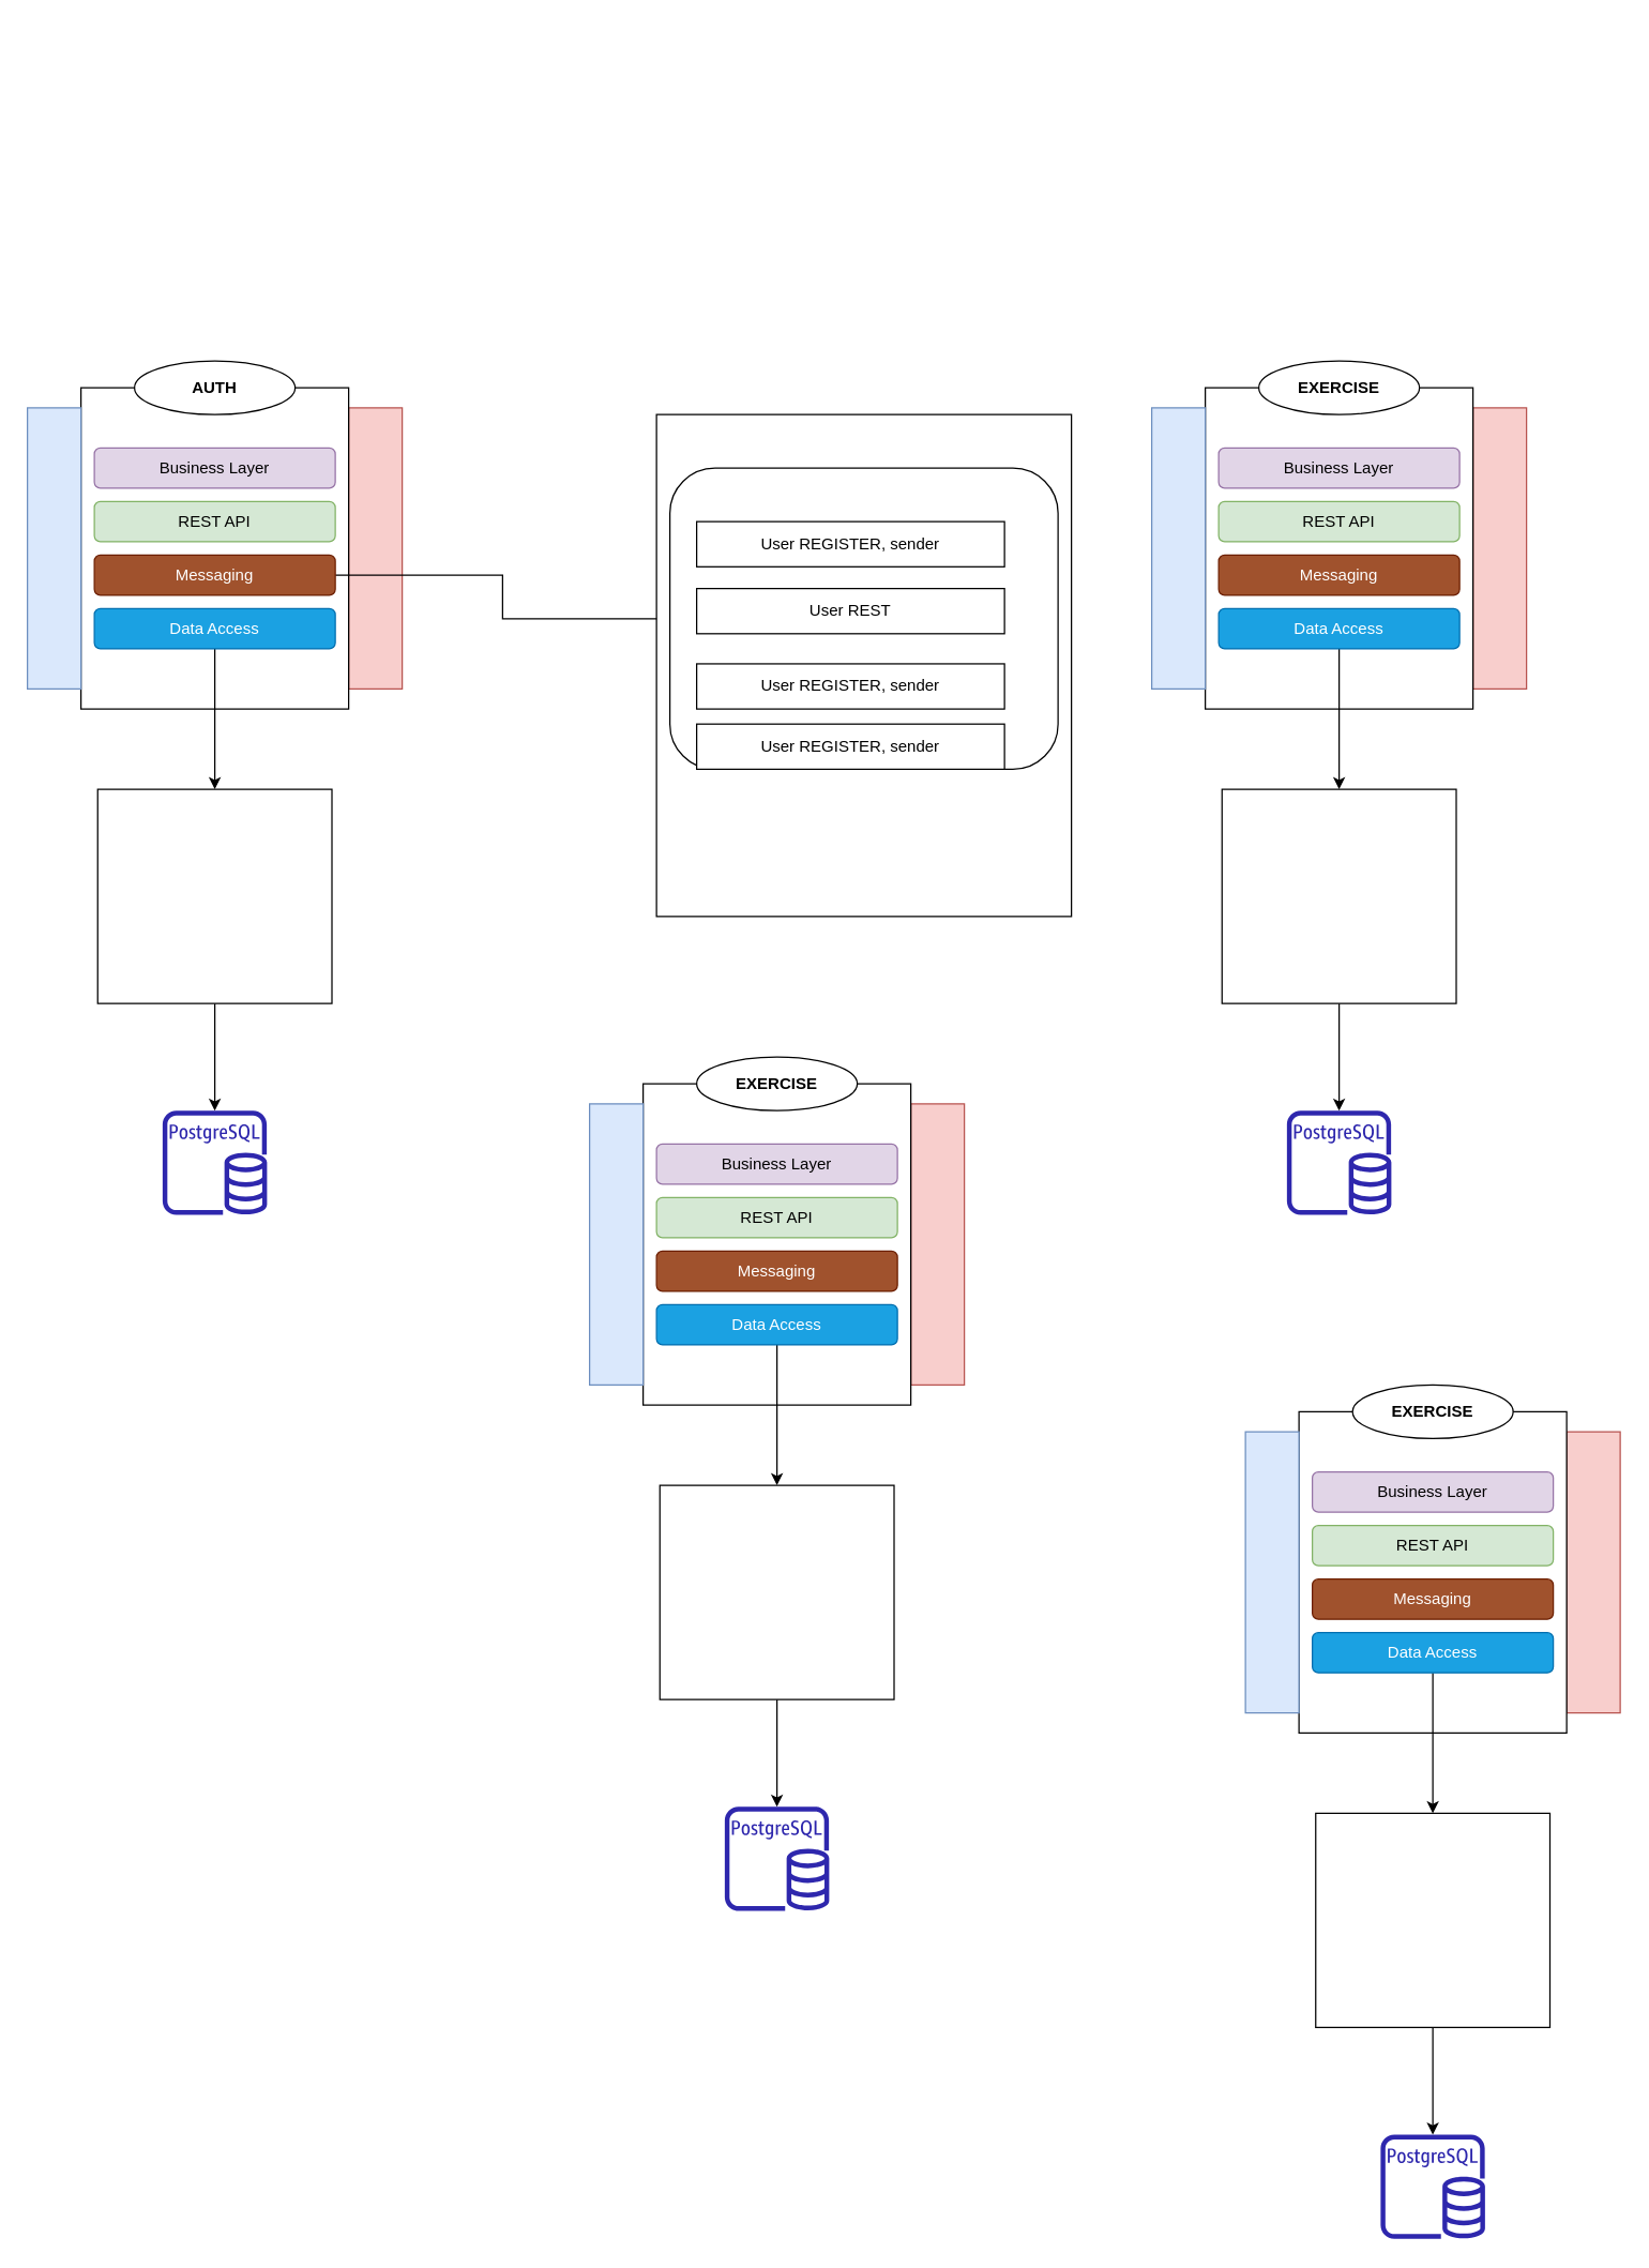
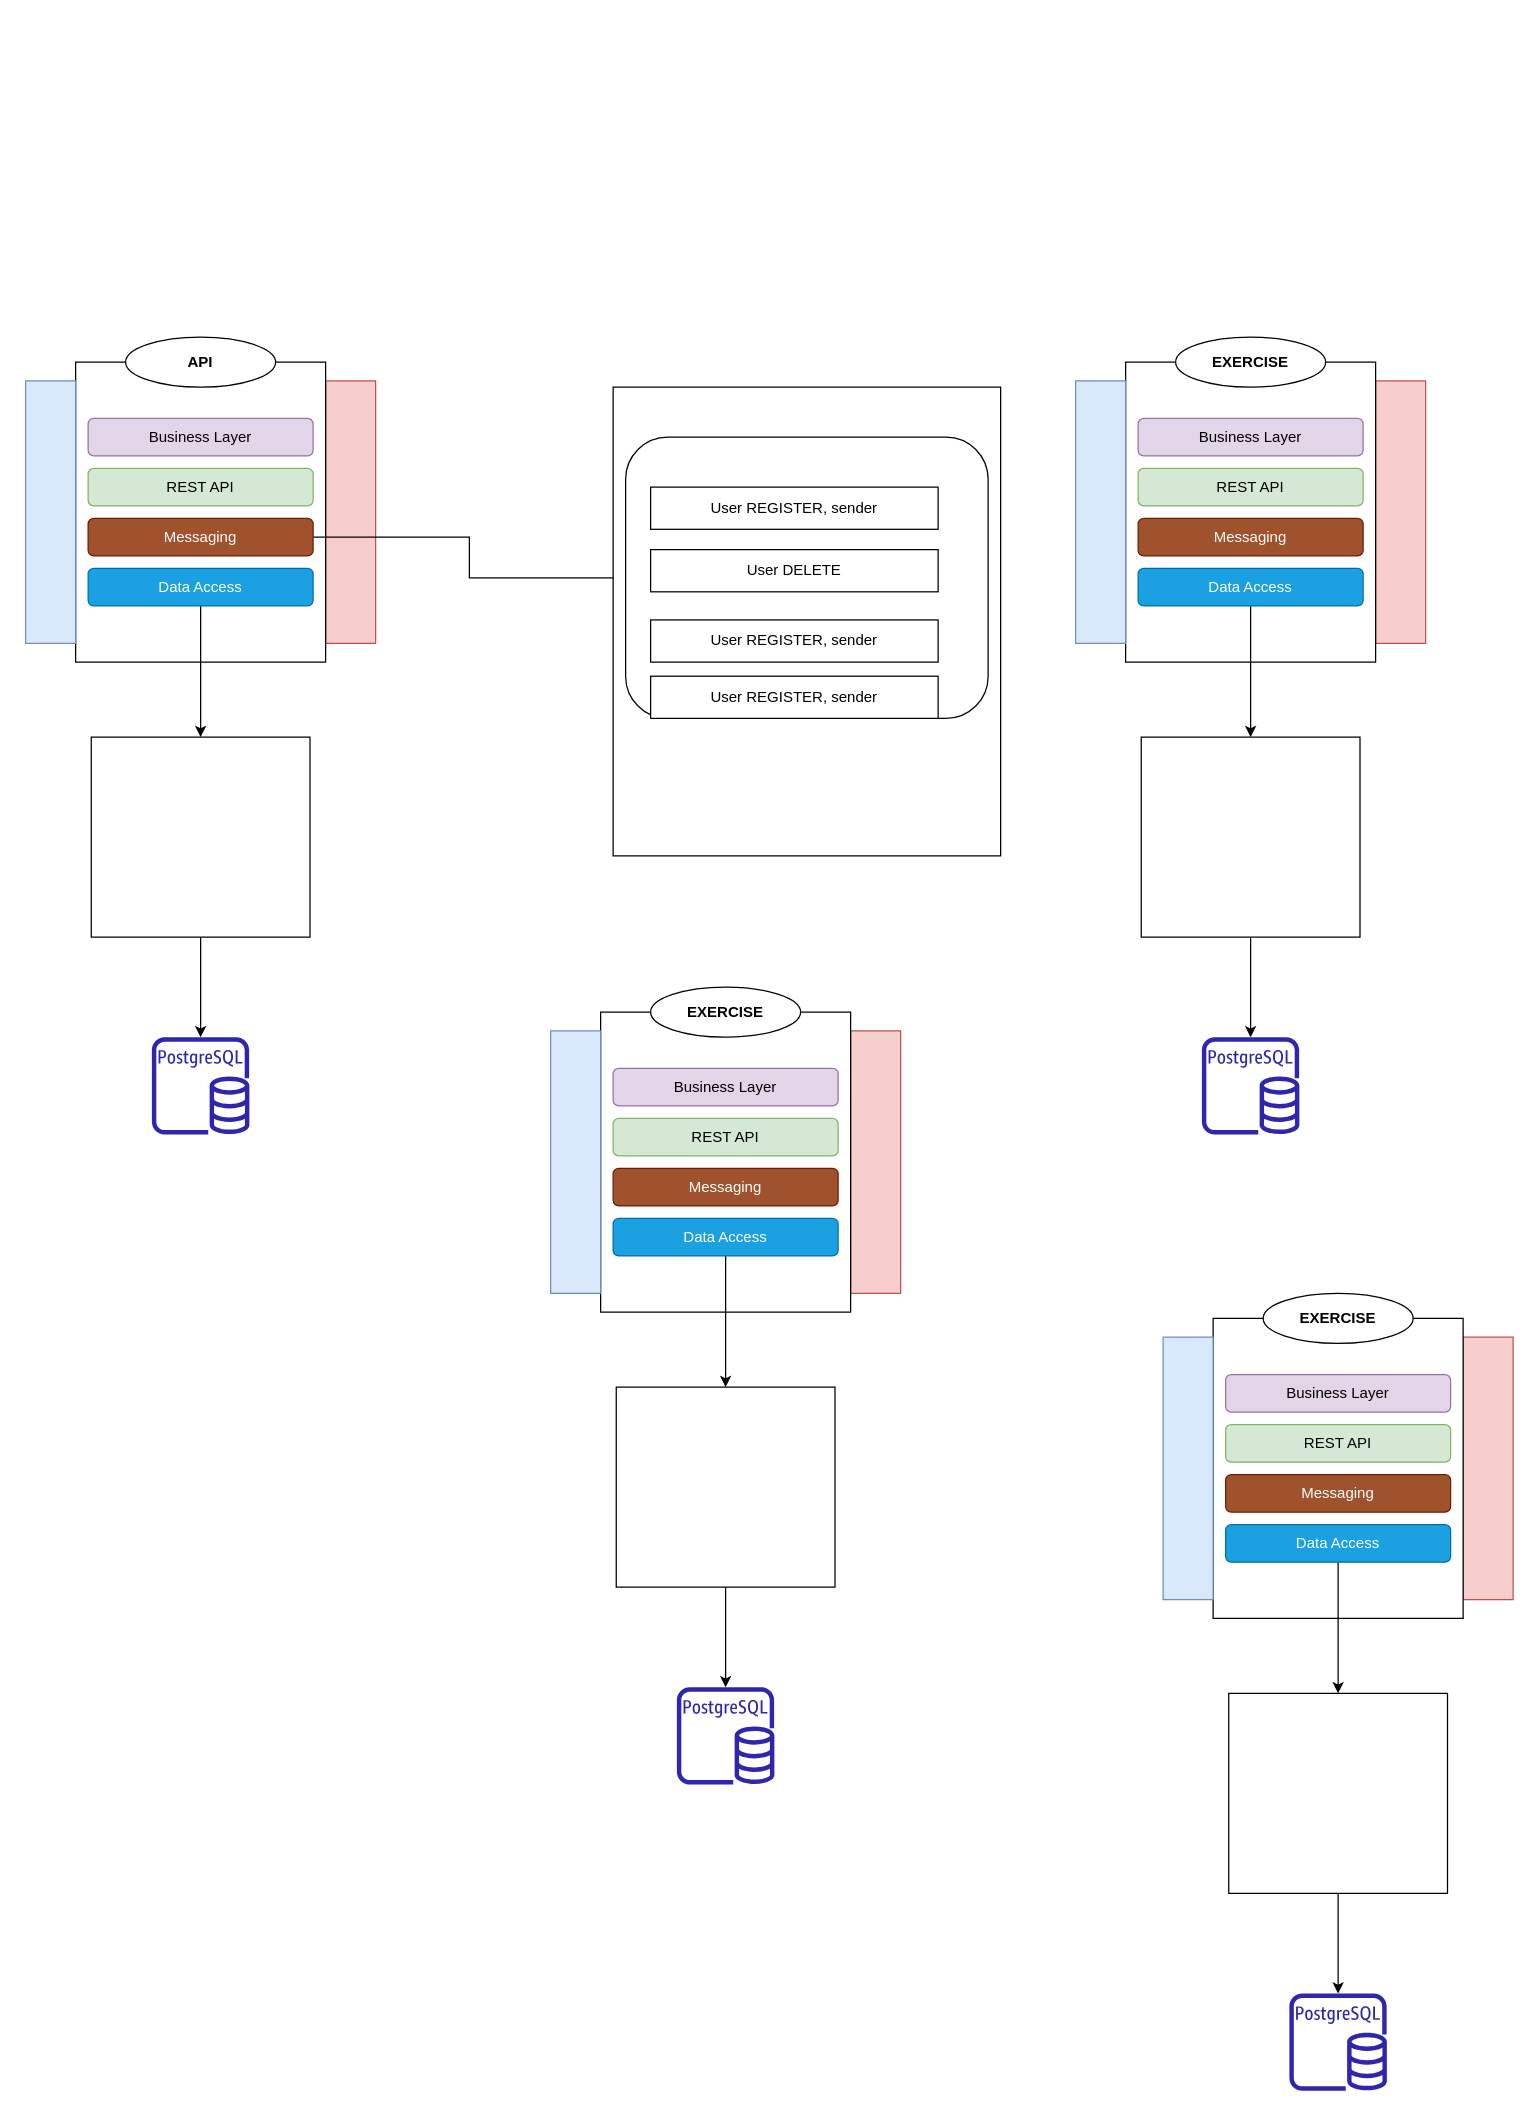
- <mxCell id="11" value="AUTH" style="ellipse;whiteSpace=wrap;html=1;fontStyle=1" vertex="1" parent="1"><mxGeometry x="100" y="20" width="120" height="40" as="geometry" /></mxCell>
+ <mxCell id="11" value="API" style="ellipse;whiteSpace=wrap;html=1;fontStyle=1" vertex="1" parent="1"><mxGeometry x="100" y="20" width="120" height="40" as="geometry" /></mxCell>
- <mxCell id="32" value="User REST" style="rounded=0;whiteSpace=wrap;html=1;" vertex="1" parent="1"><mxGeometry x="520" y="190" width="230" height="33.75" as="geometry" /></mxCell>
+ <mxCell id="32" value="User DELETE" style="rounded=0;whiteSpace=wrap;html=1;" vertex="1" parent="1"><mxGeometry x="520" y="190" width="230" height="33.75" as="geometry" /></mxCell>
